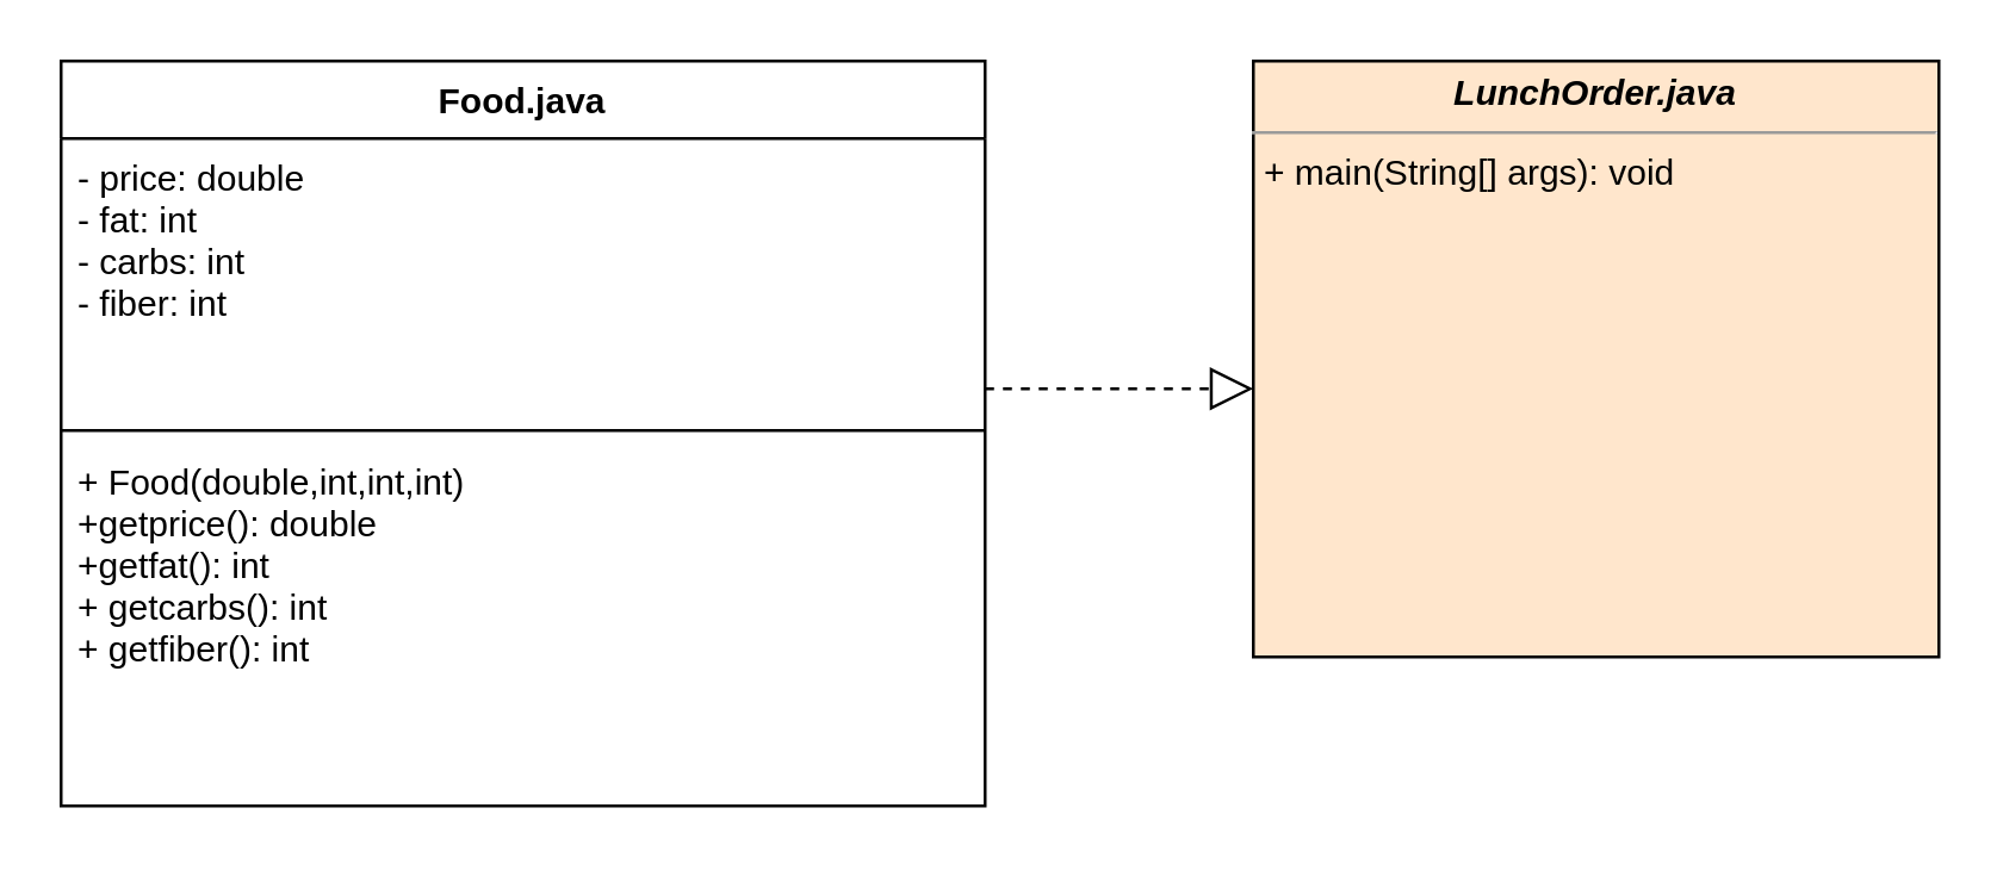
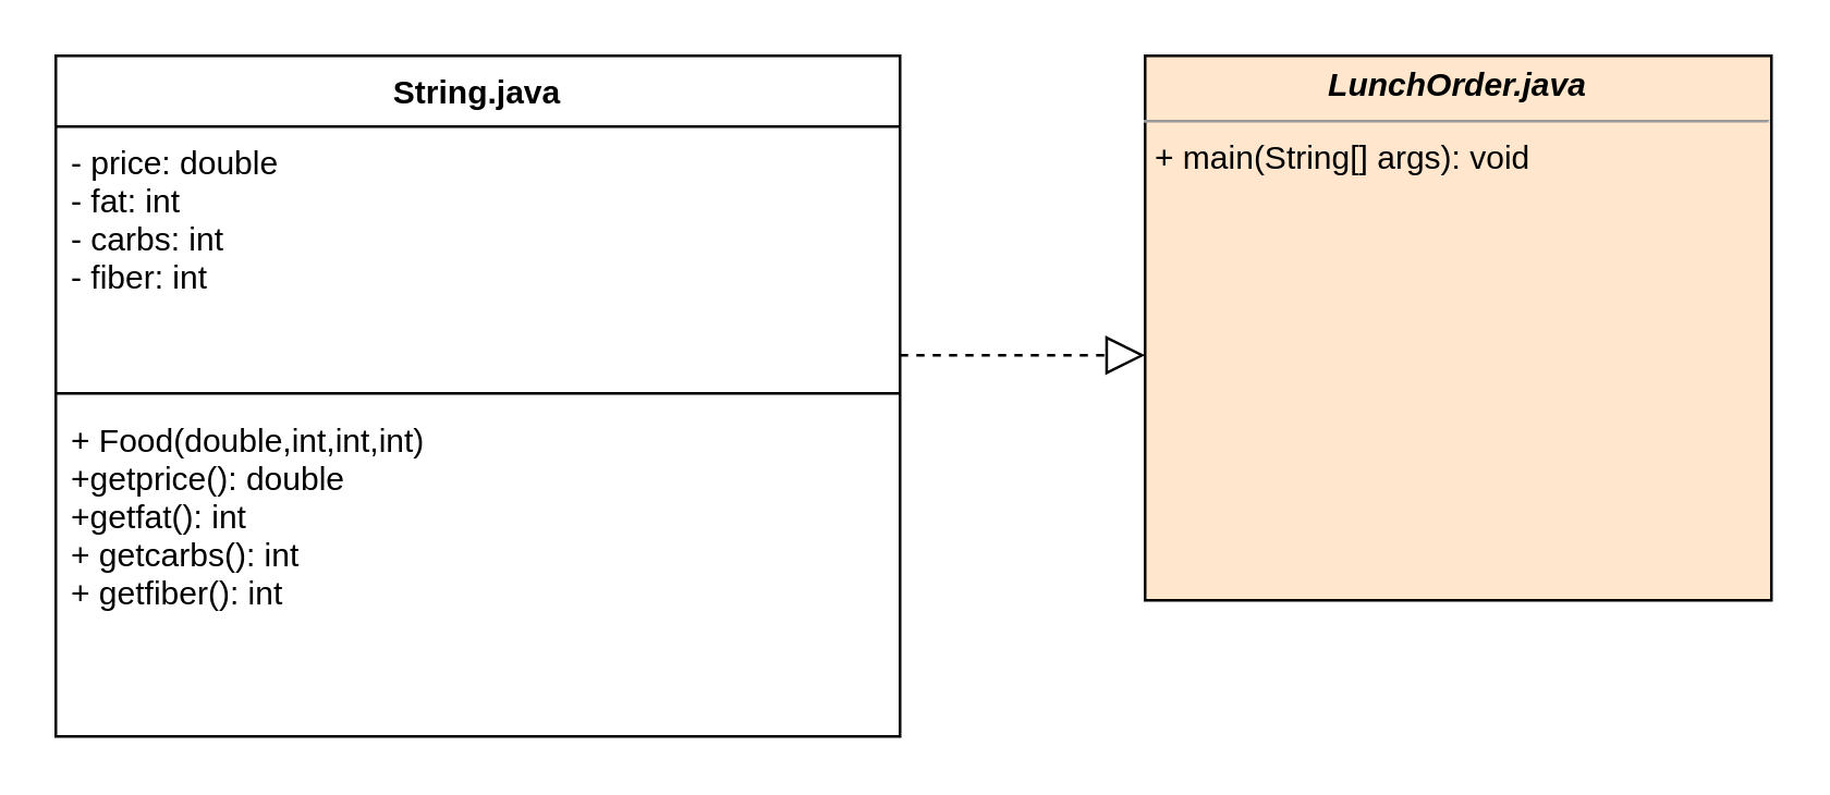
- <mxCell id="2" value="Food.java" style="swimlane;fontStyle=1;align=center;verticalAlign=top;childLayout=stackLayout;horizontal=1;startSize=26;horizontalStack=0;resizeParent=1;resizeParentMax=0;resizeLast=0;collapsible=1;marginBottom=0;" vertex="1" parent="1"><mxGeometry x="20" y="20" width="310" height="250" as="geometry" /></mxCell>
+ <mxCell id="2" value="String.java" style="swimlane;fontStyle=1;align=center;verticalAlign=top;childLayout=stackLayout;horizontal=1;startSize=26;horizontalStack=0;resizeParent=1;resizeParentMax=0;resizeLast=0;collapsible=1;marginBottom=0;" vertex="1" parent="1"><mxGeometry x="20" y="20" width="310" height="250" as="geometry" /></mxCell>
